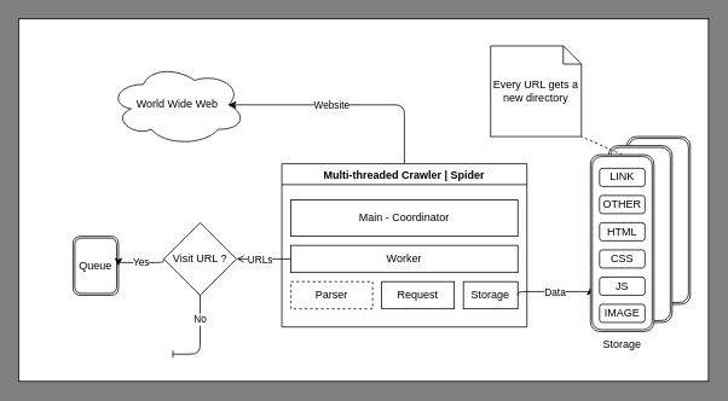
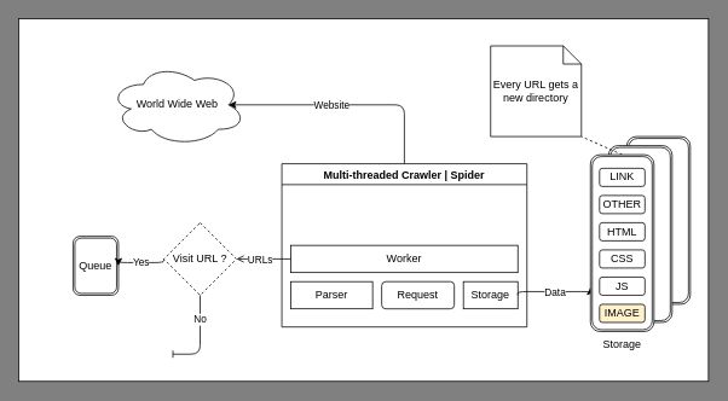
- <mxCell id="9" value="Main - Coordinator" style="rounded=0;whiteSpace=wrap;html=1;" parent="8" vertex="1"><mxGeometry x="10" y="40" width="250" height="40" as="geometry" /></mxCell>
- <mxCell id="21" value="Visit URL ?" style="rhombus;whiteSpace=wrap;html=1;" parent="1" vertex="1"><mxGeometry x="180" y="245" width="80" height="80" as="geometry" /></mxCell>
+ <mxCell id="21" value="Visit URL ?" style="rhombus;whiteSpace=wrap;html=1;dashed=1;" parent="1" vertex="1"><mxGeometry x="180" y="245" width="80" height="80" as="geometry" /></mxCell>
- <mxCell id="12" value="Parser" style="rounded=0;whiteSpace=wrap;html=1;dashed=1;" parent="8" vertex="1"><mxGeometry x="10" y="130" width="90" height="30" as="geometry" /></mxCell>
+ <mxCell id="12" value="Parser" style="rounded=0;whiteSpace=wrap;html=1;" parent="8" vertex="1"><mxGeometry x="10" y="130" width="90" height="30" as="geometry" /></mxCell>
- <mxCell id="13" value="Request" style="rounded=0;whiteSpace=wrap;html=1;" parent="8" vertex="1"><mxGeometry x="110" y="130" width="80" height="30" as="geometry" /></mxCell>
+ <mxCell id="13" value="Request" style="whiteSpace=wrap;html=1;rounded=1;" parent="8" vertex="1"><mxGeometry x="110" y="130" width="80" height="30" as="geometry" /></mxCell>
- <mxCell id="28" value="IMAGE" style="rounded=1;whiteSpace=wrap;html=1;" parent="1" vertex="1"><mxGeometry x="660" y="335" width="50" height="20" as="geometry" /></mxCell>
+ <mxCell id="28" value="IMAGE" style="rounded=1;whiteSpace=wrap;html=1;fillColor=#fff2cc;" parent="1" vertex="1"><mxGeometry x="660" y="335" width="50" height="20" as="geometry" /></mxCell>
